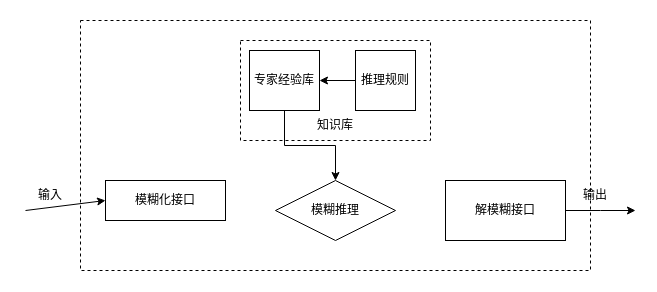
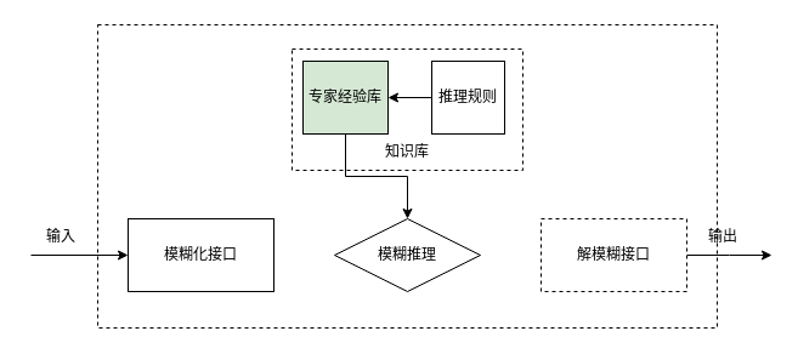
- <mxCell id="8" value="专家经验库" style="rounded=0;whiteSpace=wrap;html=1;" vertex="1" parent="1"><mxGeometry x="249" y="50" width="70" height="60" as="geometry" /></mxCell>
+ <mxCell id="8" value="专家经验库" style="rounded=0;whiteSpace=wrap;html=1;fillColor=#d5e8d4;" vertex="1" parent="1"><mxGeometry x="249" y="50" width="70" height="60" as="geometry" /></mxCell>
- <mxCell id="5" value="模糊化接口" style="rounded=0;whiteSpace=wrap;html=1;" vertex="1" parent="1"><mxGeometry x="105" y="180" width="120" height="40" as="geometry" /></mxCell>
+ <mxCell id="5" value="模糊化接口" style="rounded=0;whiteSpace=wrap;html=1;" vertex="1" parent="1"><mxGeometry x="105" y="180" width="120" height="60" as="geometry" /></mxCell>
- <mxCell id="12" value="解模糊接口" style="rounded=0;whiteSpace=wrap;html=1;" vertex="1" parent="1"><mxGeometry x="445" y="180" width="120" height="60" as="geometry" /></mxCell>
+ <mxCell id="12" value="解模糊接口" style="rounded=0;whiteSpace=wrap;html=1;dashed=1;" vertex="1" parent="1"><mxGeometry x="445" y="180" width="120" height="60" as="geometry" /></mxCell>
